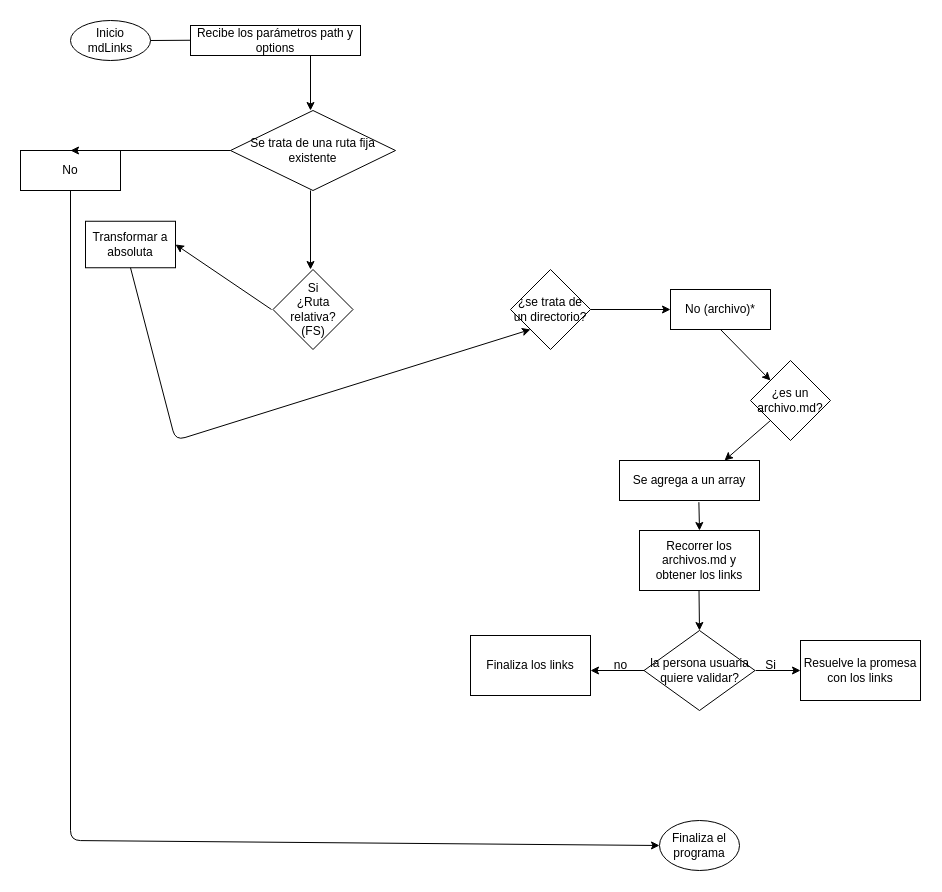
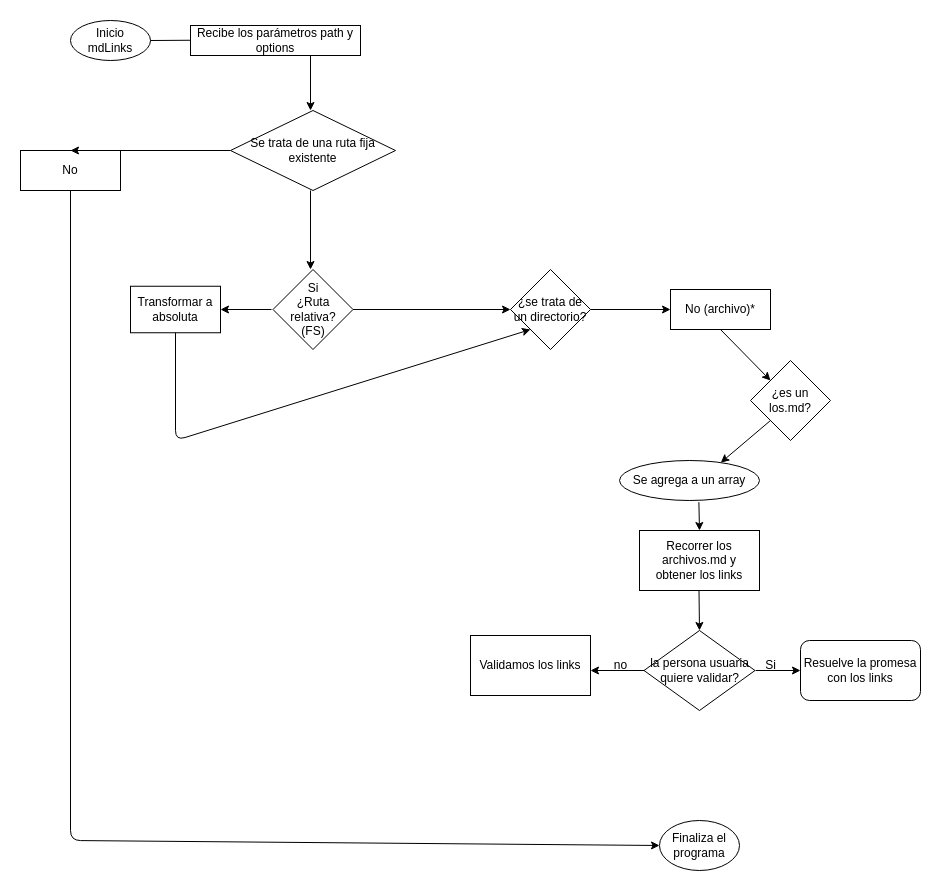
- <mxCell id="23" value="Transformar a absoluta" style="rounded=0;whiteSpace=wrap;html=1;" parent="1" vertex="1"><mxGeometry x="85" y="220.75" width="90" height="46.5" as="geometry" /></mxCell>
+ <mxCell id="23" value="Transformar a absoluta" style="rounded=0;whiteSpace=wrap;html=1;" parent="1" vertex="1"><mxGeometry x="130" y="285.75" width="90" height="46.5" as="geometry" /></mxCell>
+ <mxCell id="8" value="" style="endArrow=classic;html=1;exitX=1;exitY=0.5;exitDx=0;exitDy=0;entryX=0;entryY=0.5;entryDx=0;entryDy=0;" parent="1" source="6" target="18" edge="1"><mxGeometry width="50" height="50" relative="1" as="geometry"><mxPoint x="315" y="260" as="sourcePoint" /><mxPoint x="390" y="260" as="targetPoint" /></mxGeometry></mxCell>
- <mxCell id="25" value="¿es un archivo.md?" style="rhombus;whiteSpace=wrap;html=1;" vertex="1" parent="1"><mxGeometry x="750" y="360" width="80" height="80" as="geometry" /></mxCell>
+ <mxCell id="25" value="¿es un los.md?" style="rhombus;whiteSpace=wrap;html=1;" vertex="1" parent="1"><mxGeometry x="750" y="360" width="80" height="80" as="geometry" /></mxCell>
- <mxCell id="13" value="Se agrega a un array" style="rounded=0;whiteSpace=wrap;html=1;" parent="1" vertex="1"><mxGeometry x="619" y="460" width="140" height="40" as="geometry" /></mxCell>
+ <mxCell id="13" value="Se agrega a un array" style="ellipse;whiteSpace=wrap;html=1;" parent="1" vertex="1"><mxGeometry x="619" y="460" width="140" height="40" as="geometry" /></mxCell>
- <mxCell id="32" value="Finaliza los links" style="rounded=0;whiteSpace=wrap;html=1;" vertex="1" parent="1"><mxGeometry x="470" y="635" width="120" height="60" as="geometry" /></mxCell>
+ <mxCell id="32" value="Validamos los links" style="rounded=0;whiteSpace=wrap;html=1;" vertex="1" parent="1"><mxGeometry x="470" y="635" width="120" height="60" as="geometry" /></mxCell>
- <mxCell id="29" value="Resuelve la promesa con los links" style="rounded=0;whiteSpace=wrap;html=1;" vertex="1" parent="1"><mxGeometry x="800" y="640" width="120" height="60" as="geometry" /></mxCell>
+ <mxCell id="29" value="Resuelve la promesa con los links" style="whiteSpace=wrap;html=1;rounded=1;" vertex="1" parent="1"><mxGeometry x="800" y="640" width="120" height="60" as="geometry" /></mxCell>
